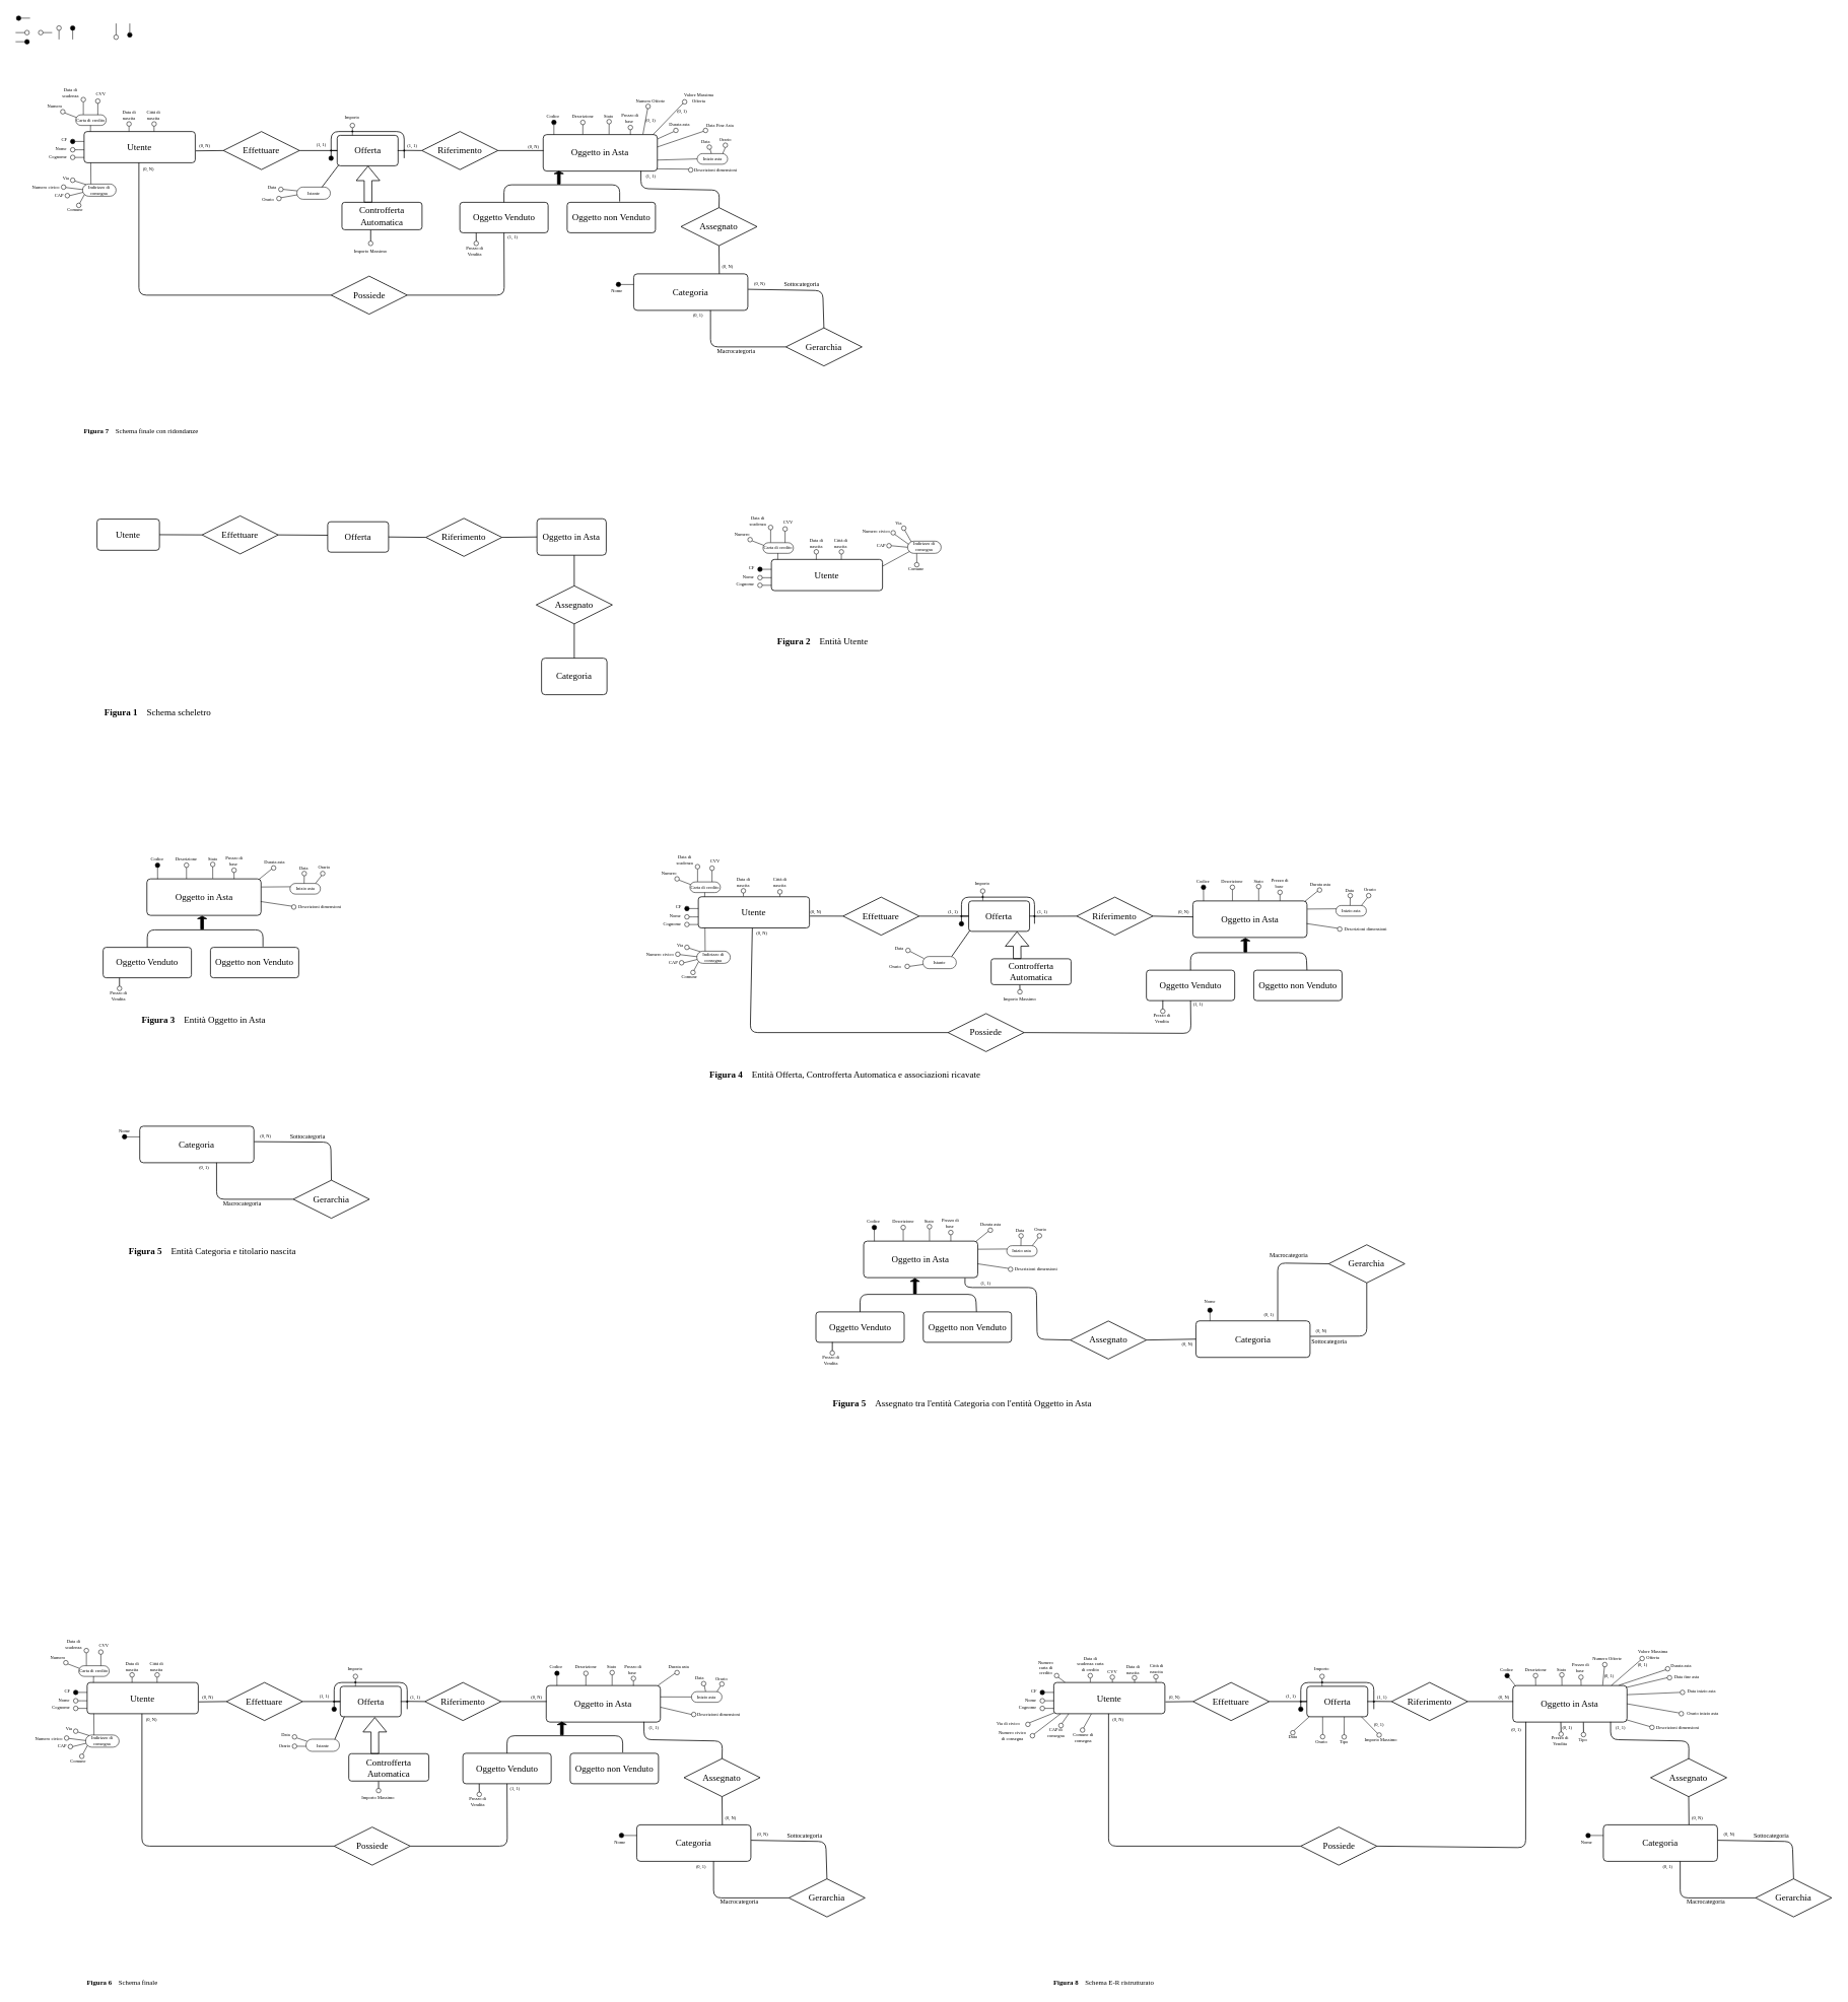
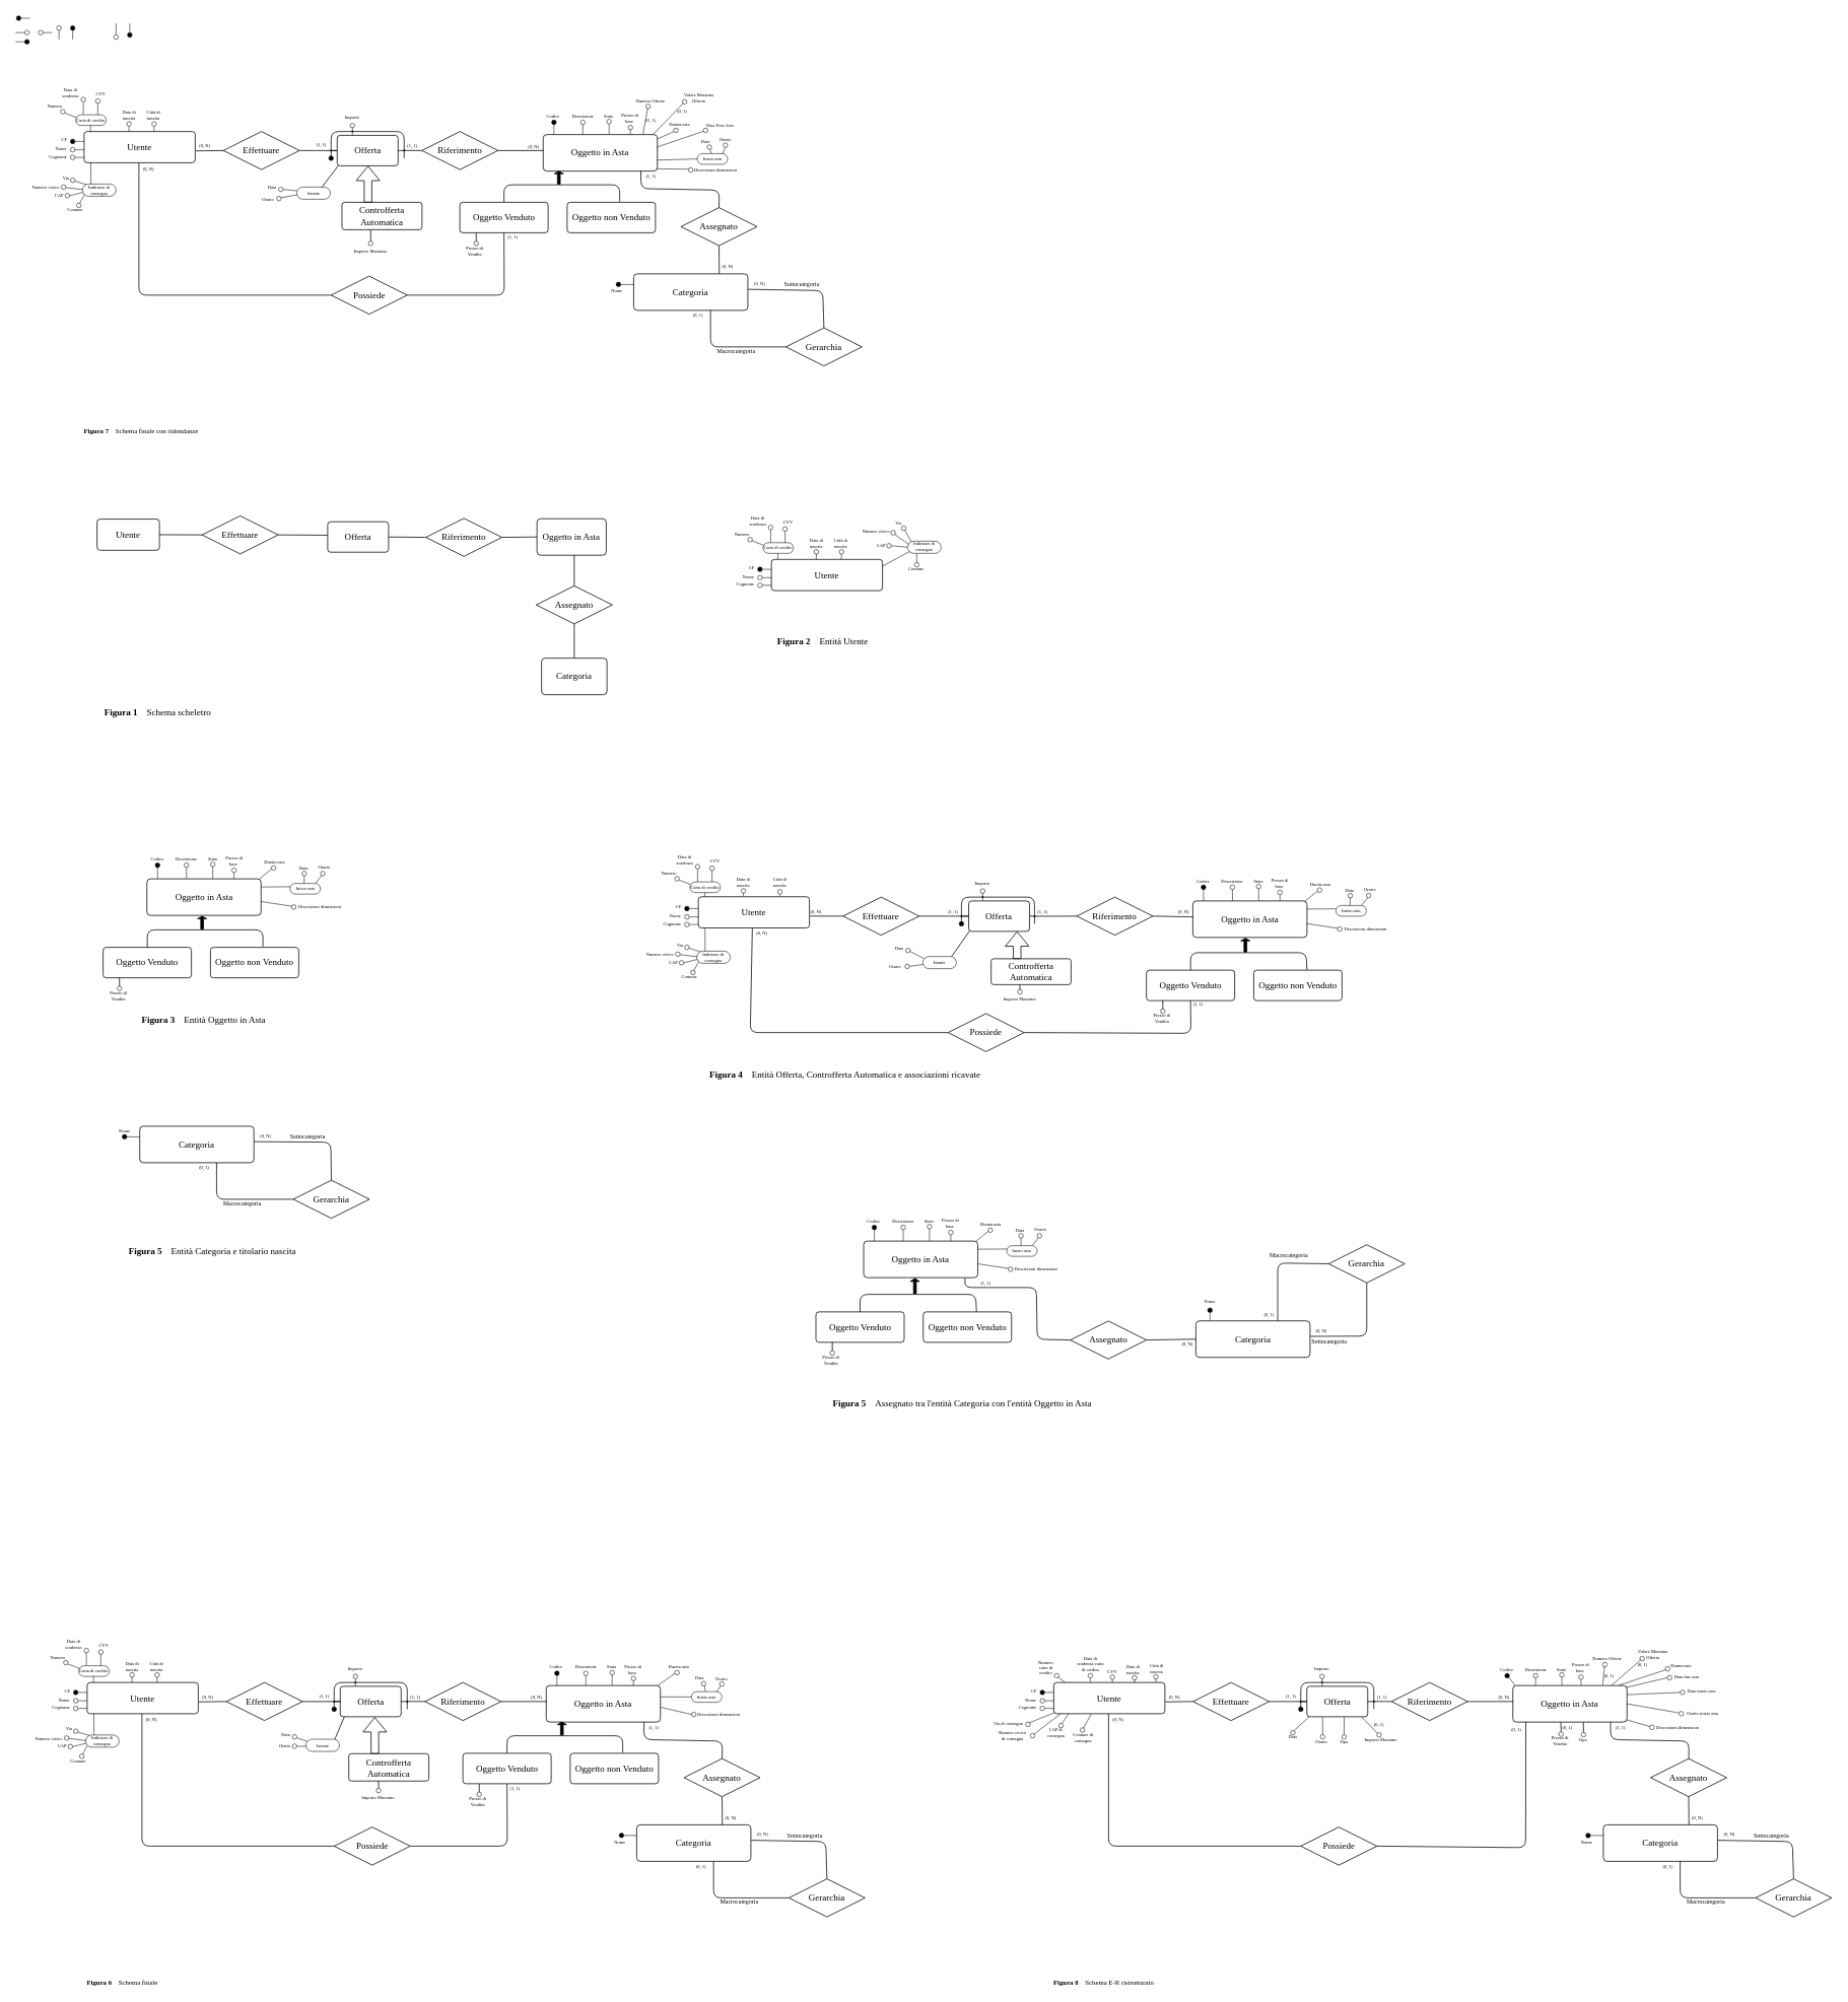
- <mxCell id="447" value="&lt;font face=&quot;Times New Roman&quot; style=&quot;font-size: 6px;&quot;&gt;Via di civico&lt;/font&gt;" style="text;html=1;strokeColor=none;fillColor=none;align=center;verticalAlign=middle;whiteSpace=wrap;rounded=0;strokeWidth=0.7;fontSize=6;" parent="1" vertex="1"><mxGeometry x="1295.22" y="2260" width="58.78" height="7" as="geometry" /></mxCell>
+ <mxCell id="447" value="&lt;font face=&quot;Times New Roman&quot; style=&quot;font-size: 6px;&quot;&gt;Via di consegna&lt;/font&gt;" style="text;html=1;strokeColor=none;fillColor=none;align=center;verticalAlign=middle;whiteSpace=wrap;rounded=0;strokeWidth=0.7;fontSize=6;" parent="1" vertex="1"><mxGeometry x="1295.22" y="2260" width="58.78" height="7" as="geometry" /></mxCell>
